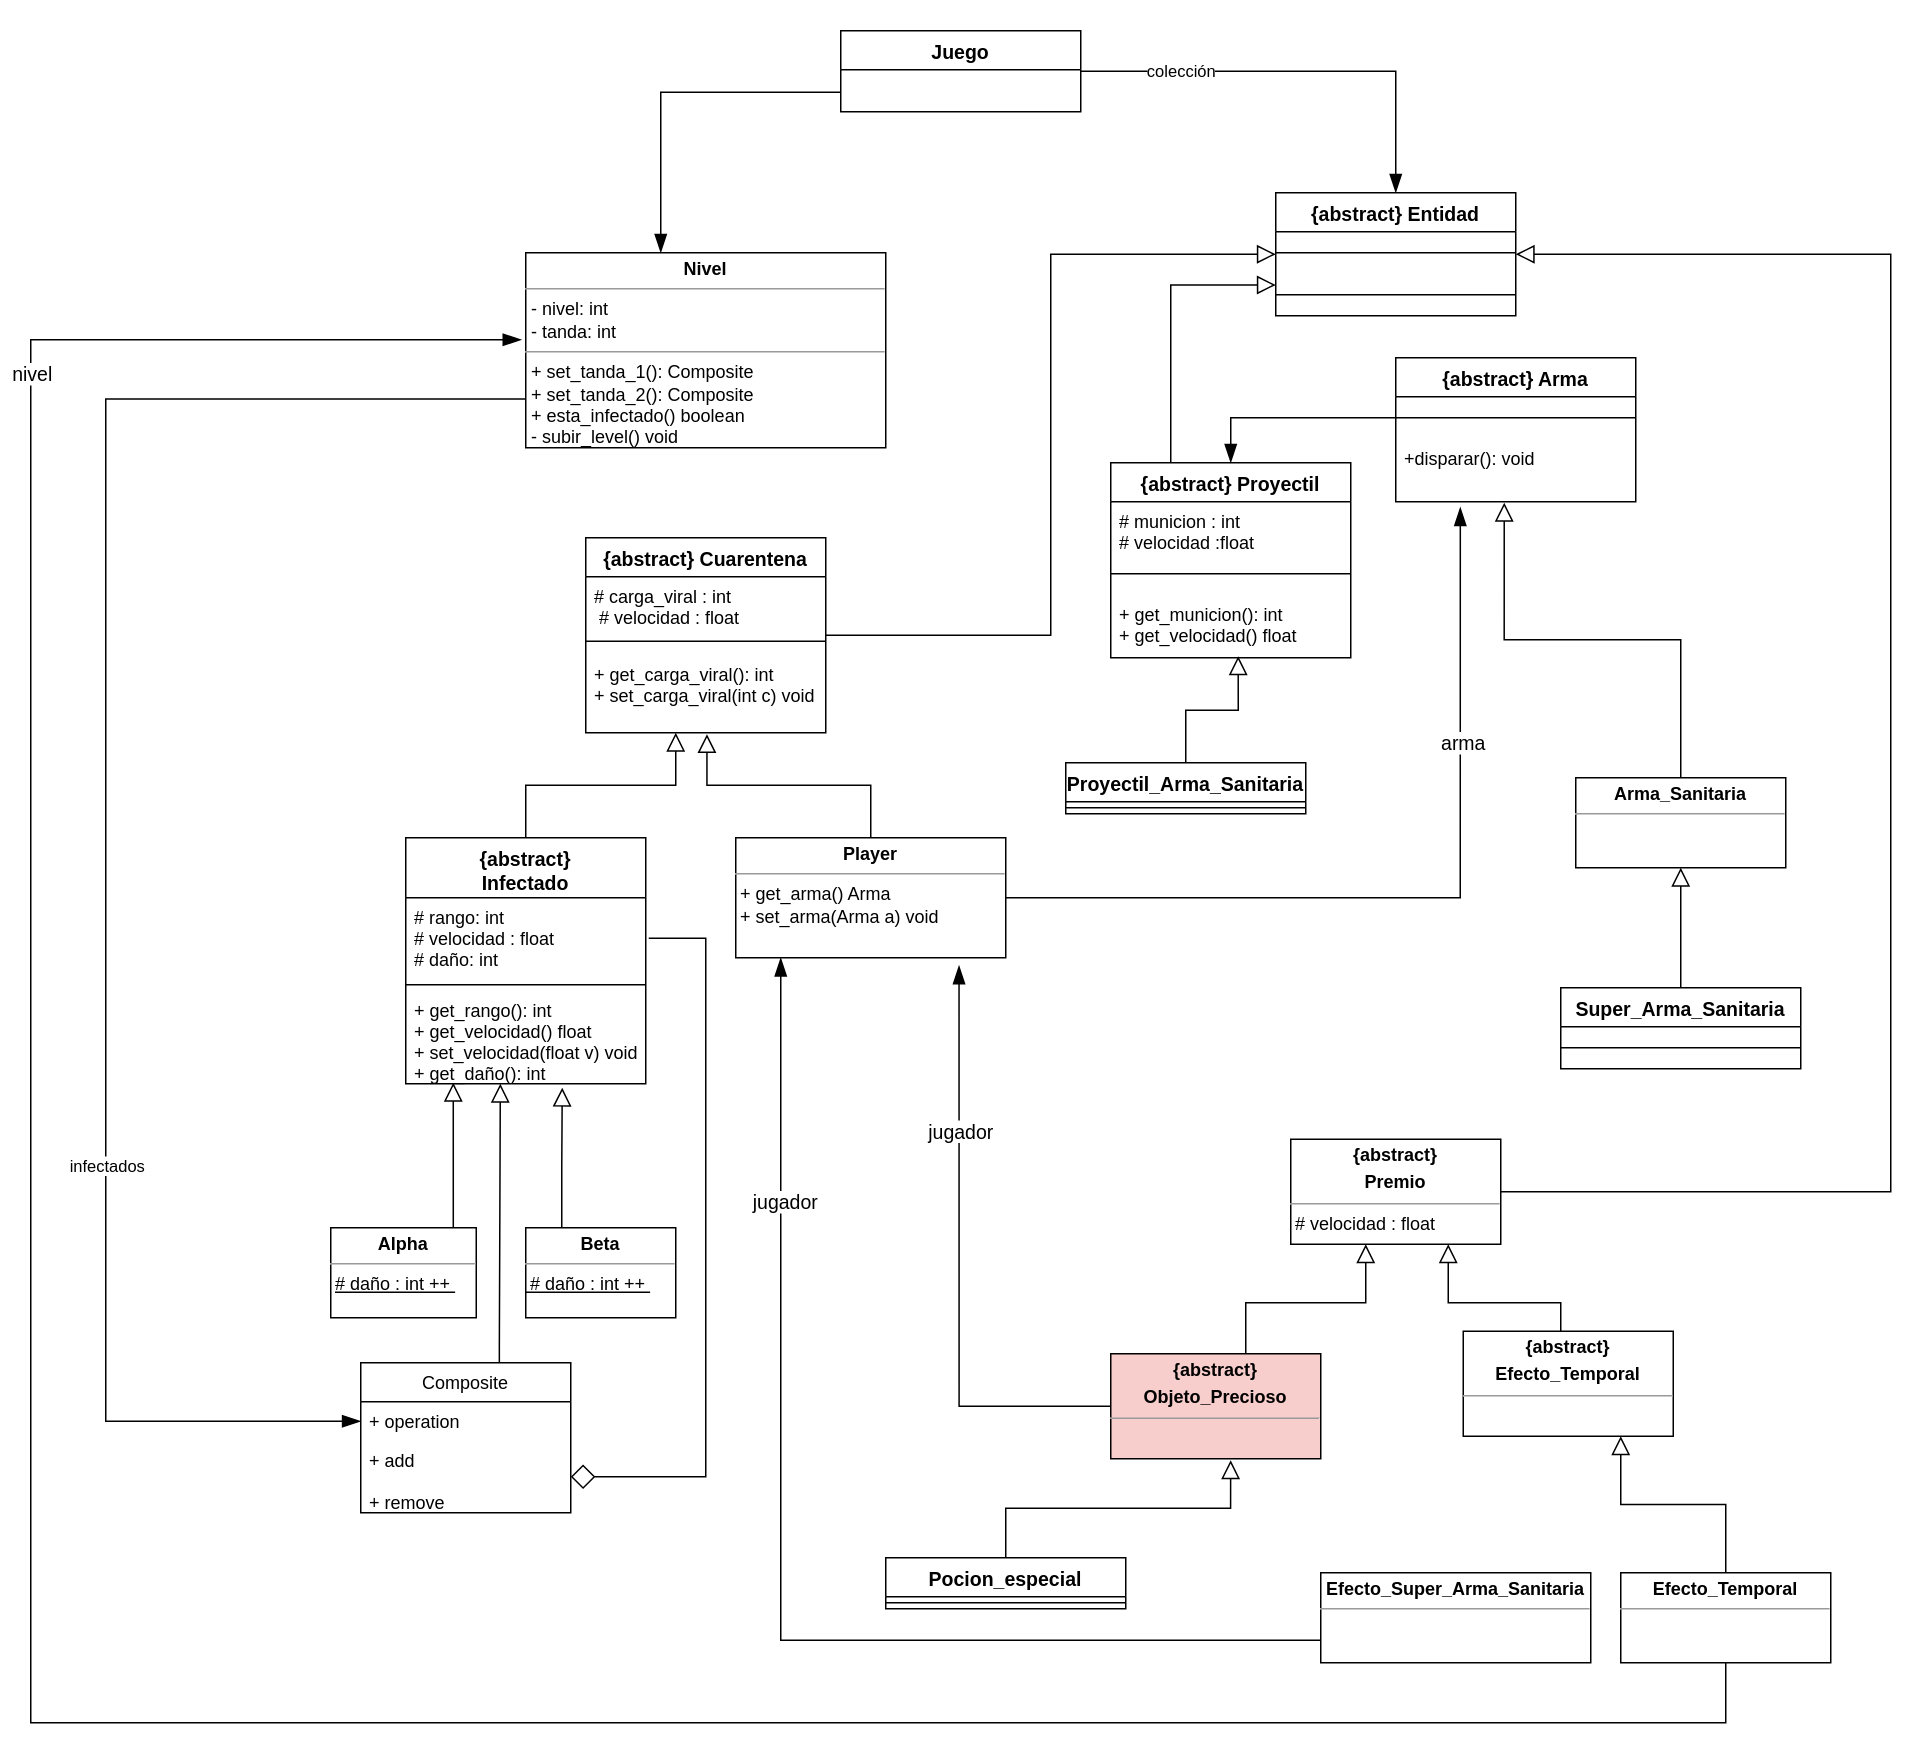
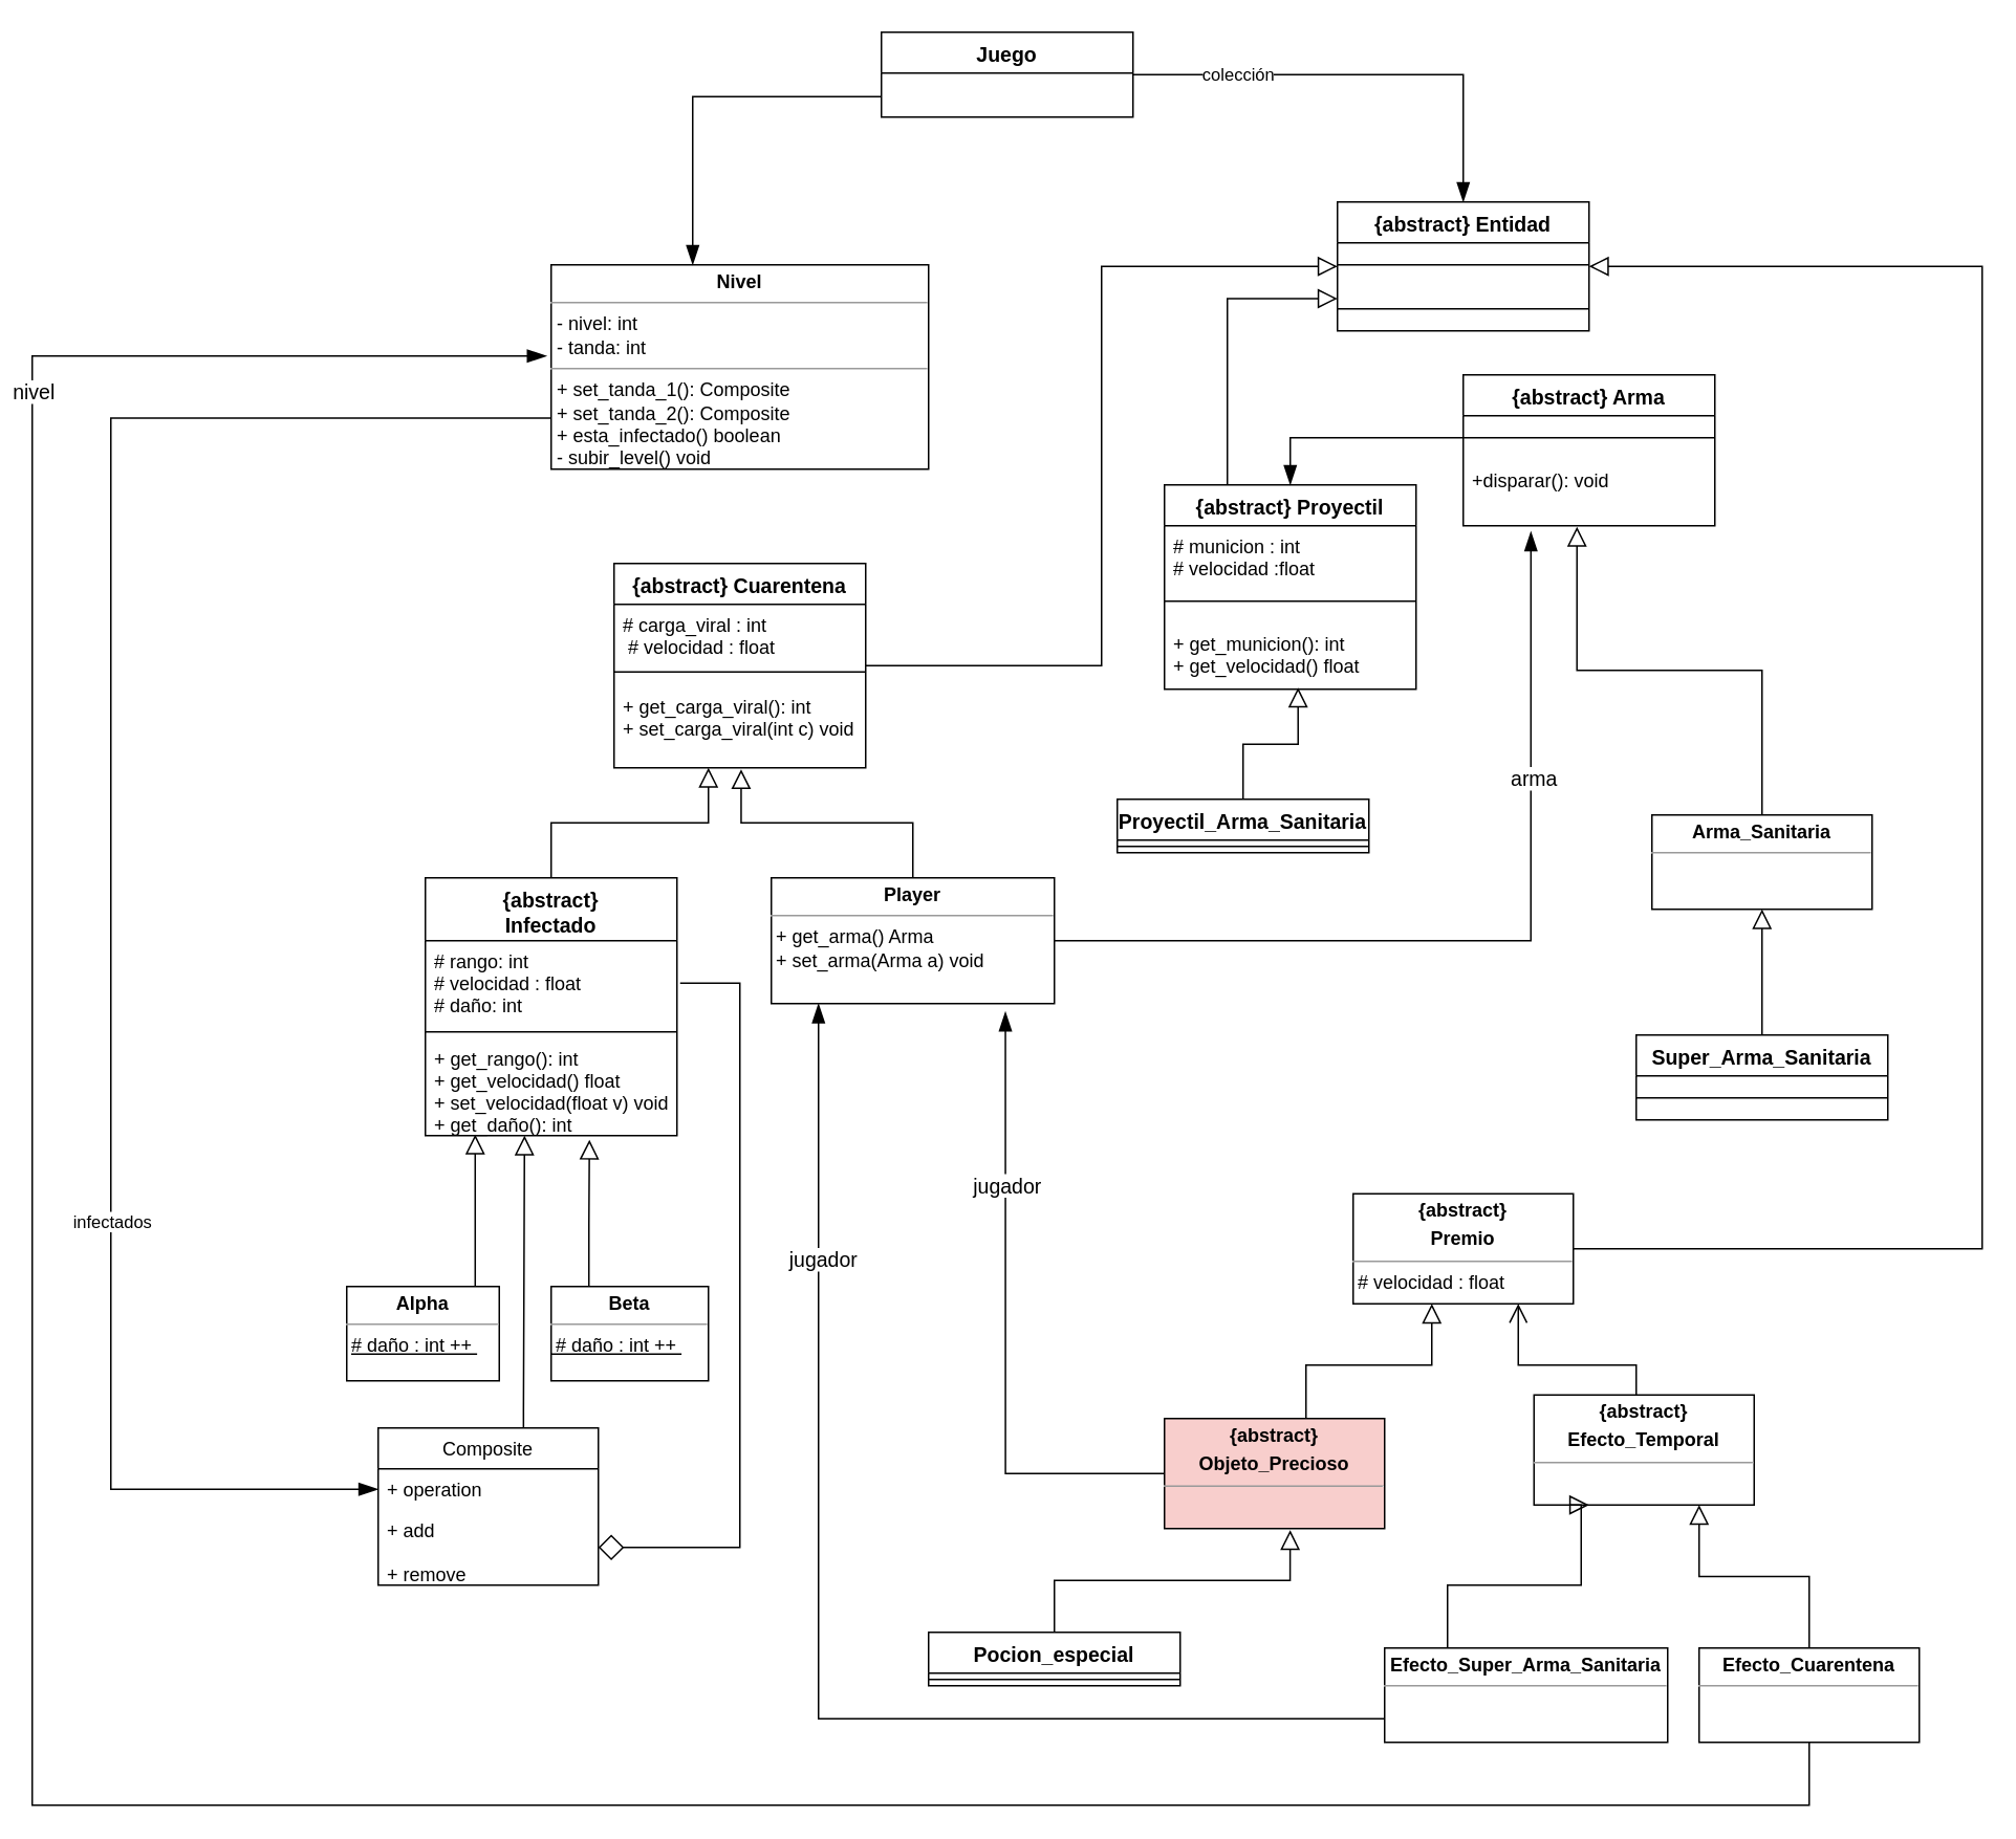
- <mxCell id="11" style="edgeStyle=orthogonalEdgeStyle;rounded=0;orthogonalLoop=1;jettySize=auto;html=1;endArrow=block;endFill=0;endSize=10;entryX=0.75;entryY=1;entryDx=0;entryDy=0;" parent="1" source="38" target="55" edge="1"><mxGeometry relative="1" as="geometry"><Array as="points"><mxPoint x="1040" y="868" /><mxPoint x="965" y="868" /></Array></mxGeometry></mxCell>
+ <mxCell id="11" style="edgeStyle=orthogonalEdgeStyle;rounded=0;orthogonalLoop=1;jettySize=auto;html=1;endArrow=open;endFill=0;endSize=10;entryX=0.75;entryY=1;entryDx=0;entryDy=0;" parent="1" source="38" target="55" edge="1"><mxGeometry relative="1" as="geometry"><Array as="points"><mxPoint x="1040" y="868" /><mxPoint x="965" y="868" /></Array></mxGeometry></mxCell>
+ <mxCell id="56" style="edgeStyle=orthogonalEdgeStyle;rounded=0;orthogonalLoop=1;jettySize=auto;html=1;endArrow=block;endFill=0;endSize=10;entryX=0.25;entryY=1;entryDx=0;entryDy=0;" parent="1" source="20" target="38" edge="1"><mxGeometry relative="1" as="geometry"><Array as="points"><mxPoint x="920" y="1008" /><mxPoint x="1005" y="1008" /></Array><mxPoint x="750" y="868" as="sourcePoint" /><mxPoint x="1050" y="548" as="targetPoint" /></mxGeometry></mxCell>
- <mxCell id="17" value="&lt;p style=&quot;margin: 0px ; margin-top: 4px ; text-align: center&quot;&gt;&lt;b&gt;Efecto_Temporal&lt;/b&gt;&lt;/p&gt;&lt;hr size=&quot;1&quot;&gt;&lt;div style=&quot;height: 2px&quot;&gt;&lt;/div&gt;" style="verticalAlign=top;align=left;overflow=fill;fontSize=12;fontFamily=Helvetica;html=1;" parent="1" vertex="1"><mxGeometry x="1080" y="1048" width="140" height="60" as="geometry" /></mxCell>
+ <mxCell id="17" value="&lt;p style=&quot;margin: 0px ; margin-top: 4px ; text-align: center&quot;&gt;&lt;b&gt;Efecto_Cuarentena&lt;/b&gt;&lt;/p&gt;&lt;hr size=&quot;1&quot;&gt;&lt;div style=&quot;height: 2px&quot;&gt;&lt;/div&gt;" style="verticalAlign=top;align=left;overflow=fill;fontSize=12;fontFamily=Helvetica;html=1;" parent="1" vertex="1"><mxGeometry x="1080" y="1048" width="140" height="60" as="geometry" /></mxCell>
